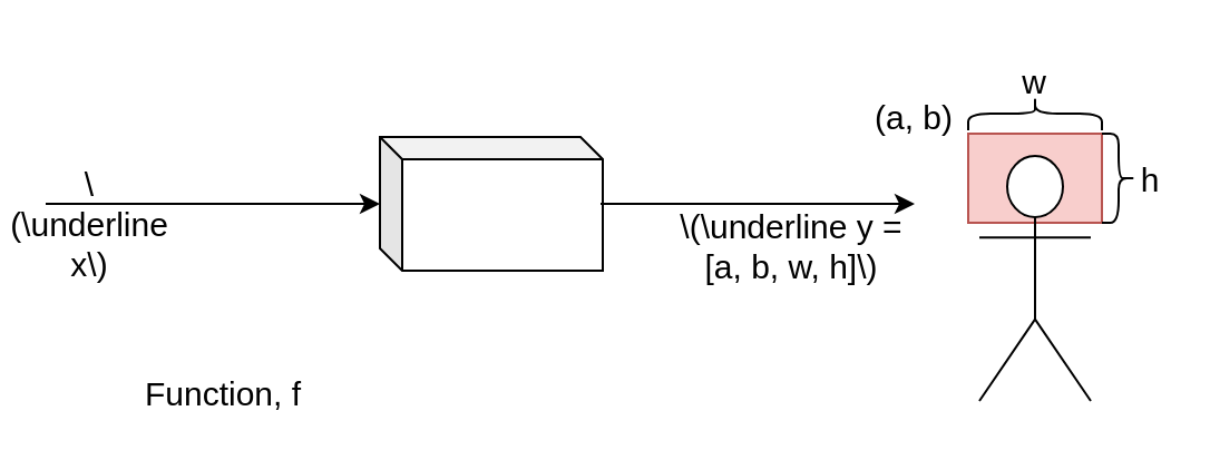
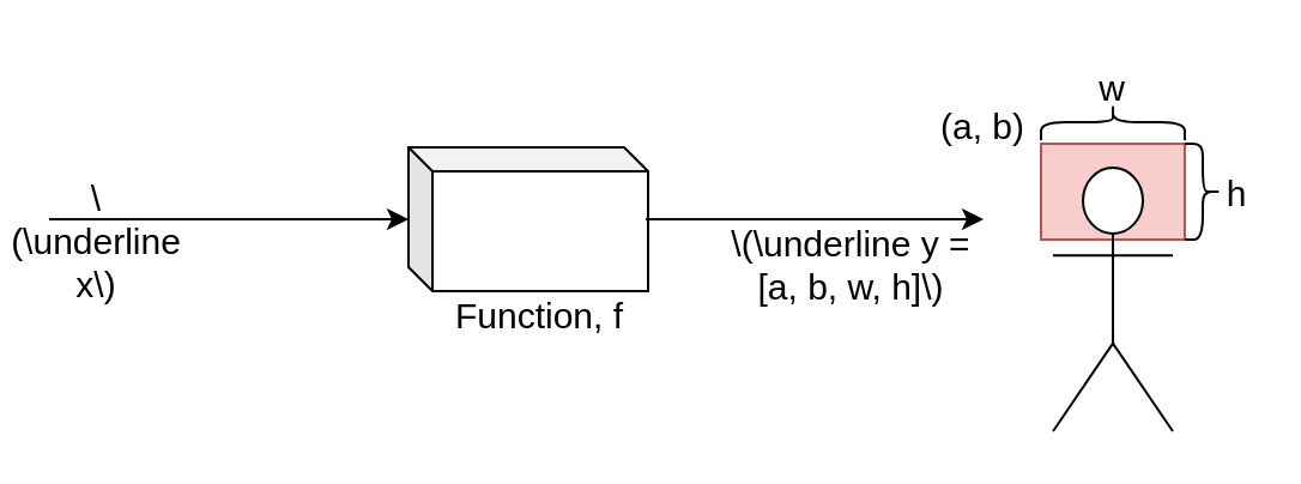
- <mxCell id="13" value="&lt;font style=&quot;font-size: 15px&quot;&gt;Function, f&lt;/font&gt;" style="text;html=1;strokeColor=none;fillColor=none;align=center;verticalAlign=middle;whiteSpace=wrap;rounded=0;" vertex="1" parent="1"><mxGeometry x="55" y="166" width="90" height="20" as="geometry" /></mxCell>
+ <mxCell id="13" value="&lt;font style=&quot;font-size: 15px&quot;&gt;Function, f&lt;/font&gt;" style="text;html=1;strokeColor=none;fillColor=none;align=center;verticalAlign=middle;whiteSpace=wrap;rounded=0;" vertex="1" parent="1"><mxGeometry x="180" y="121" width="90" height="20" as="geometry" /></mxCell>
